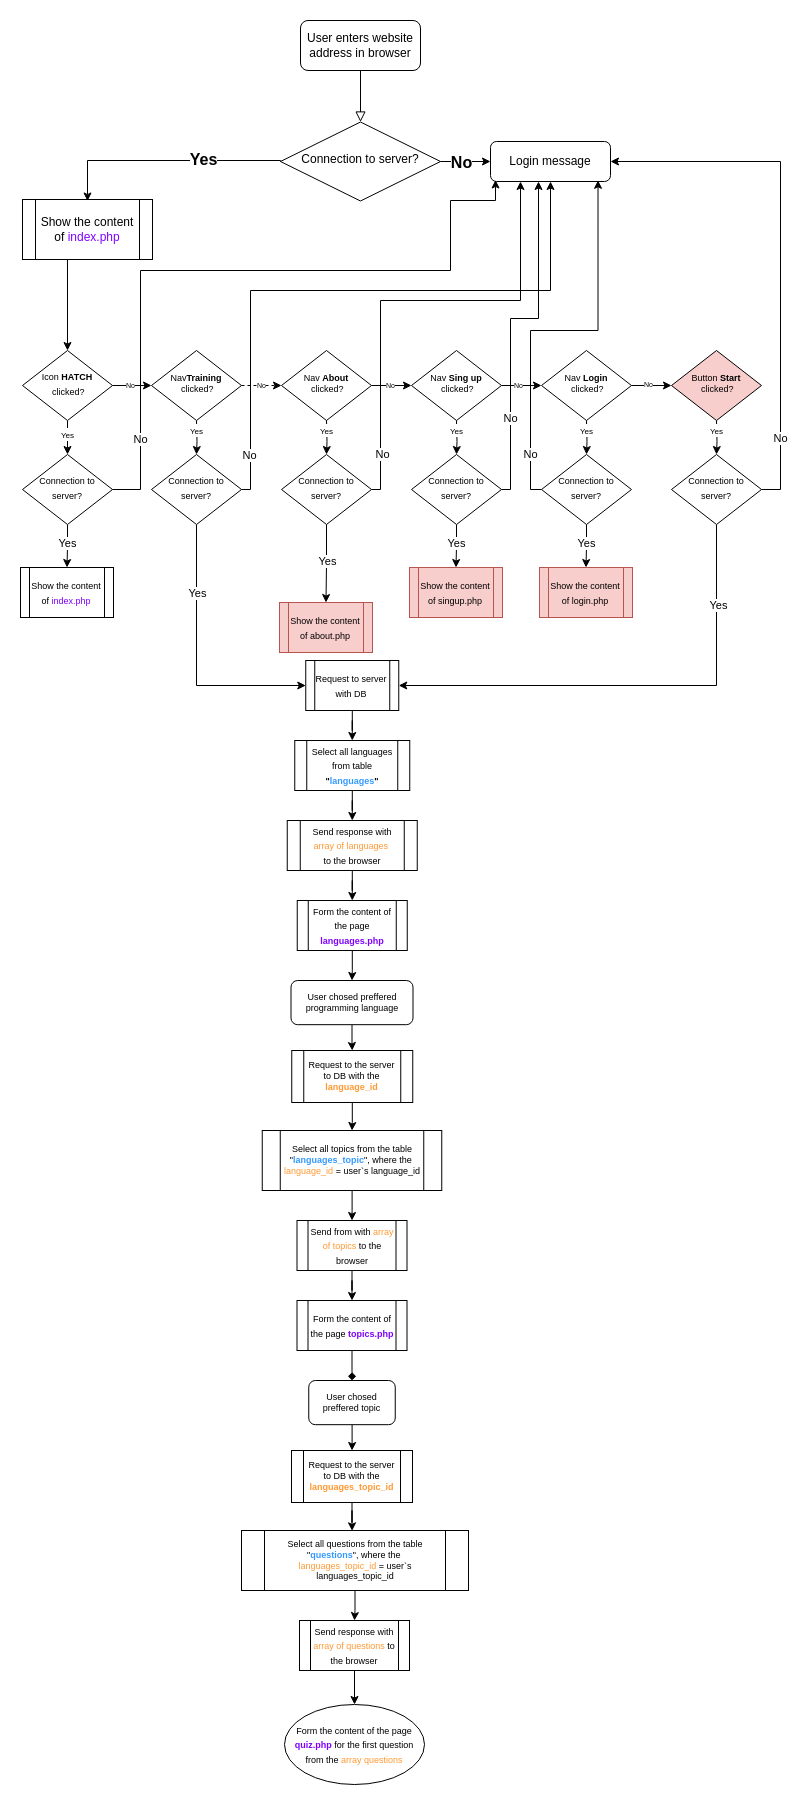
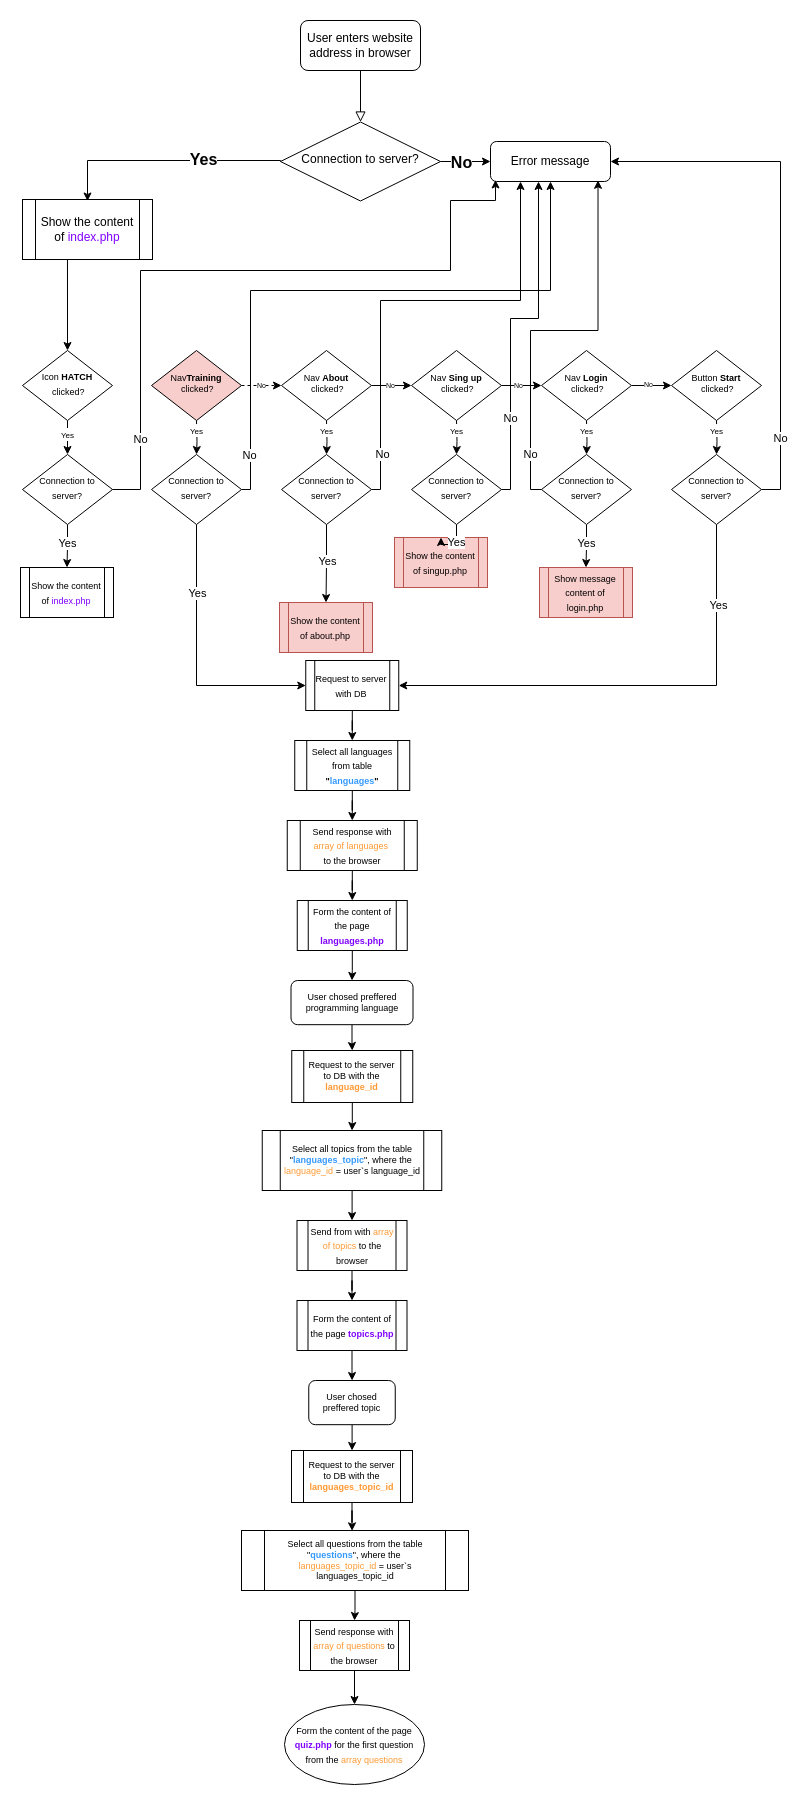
- <mxCell id="9" value="Login message" style="rounded=1;whiteSpace=wrap;html=1;fontSize=12;glass=0;strokeWidth=1;shadow=0;" parent="1" vertex="1"><mxGeometry x="490" y="141" width="120" height="40" as="geometry" /></mxCell>
+ <mxCell id="9" value="Error message" style="rounded=1;whiteSpace=wrap;html=1;fontSize=12;glass=0;strokeWidth=1;shadow=0;" parent="1" vertex="1"><mxGeometry x="490" y="141" width="120" height="40" as="geometry" /></mxCell>
- <mxCell id="10" style="edgeStyle=orthogonalEdgeStyle;rounded=0;orthogonalLoop=1;jettySize=auto;html=1;entryX=0;entryY=0.5;entryDx=0;entryDy=0;" parent="1" source="14" target="19" edge="1"><mxGeometry relative="1" as="geometry"><mxPoint x="161" y="391" as="targetPoint" /></mxGeometry></mxCell>
- <mxCell id="11" value="No" style="edgeLabel;html=1;align=center;verticalAlign=middle;resizable=0;points=[];fontSize=7;" parent="10" vertex="1" connectable="0"><mxGeometry x="0.47" relative="1" as="geometry"><mxPoint x="-11" as="offset" /></mxGeometry></mxCell>
- <mxCell id="19" value="Nav&lt;b&gt;Training&lt;/b&gt;&lt;div&gt;&amp;nbsp;clicked?&lt;/div&gt;" style="rhombus;whiteSpace=wrap;html=1;shadow=0;fontFamily=Helvetica;fontSize=9;align=center;strokeWidth=1;spacing=6;spacingTop=-4;" parent="1" vertex="1"><mxGeometry x="151" y="350" width="90" height="70" as="geometry" /></mxCell>
+ <mxCell id="19" value="Nav&lt;b&gt;Training&lt;/b&gt;&lt;div&gt;&amp;nbsp;clicked?&lt;/div&gt;" style="rhombus;whiteSpace=wrap;html=1;shadow=0;fontFamily=Helvetica;fontSize=9;align=center;strokeWidth=1;spacing=6;spacingTop=-4;fillColor=#f8cecc;" parent="1" vertex="1"><mxGeometry x="151" y="350" width="90" height="70" as="geometry" /></mxCell>
- <mxCell id="27" value="Button&amp;nbsp;&lt;b&gt;Start&lt;/b&gt;&lt;div&gt;&amp;nbsp;clicked?&lt;/div&gt;" style="rhombus;whiteSpace=wrap;html=1;shadow=0;fontFamily=Helvetica;fontSize=9;align=center;strokeWidth=1;spacing=6;spacingTop=-4;fillColor=#f8cecc;" parent="1" vertex="1"><mxGeometry x="671" y="350" width="90" height="70" as="geometry" /></mxCell>
+ <mxCell id="27" value="Button&amp;nbsp;&lt;b&gt;Start&lt;/b&gt;&lt;div&gt;&amp;nbsp;clicked?&lt;/div&gt;" style="rhombus;whiteSpace=wrap;html=1;shadow=0;fontFamily=Helvetica;fontSize=9;align=center;strokeWidth=1;spacing=6;spacingTop=-4;" parent="1" vertex="1"><mxGeometry x="671" y="350" width="90" height="70" as="geometry" /></mxCell>
- <mxCell id="46" value="&lt;font style=&quot;font-size: 9px;&quot;&gt;Show the content of singup.php&lt;/font&gt;" style="shape=process;whiteSpace=wrap;html=1;backgroundOutline=1;fillColor=#f8cecc;strokeColor=#b85450;" parent="1" vertex="1"><mxGeometry x="409" y="567" width="93" height="50" as="geometry" /></mxCell>
+ <mxCell id="46" value="&lt;font style=&quot;font-size: 9px;&quot;&gt;Show the content of singup.php&lt;/font&gt;" style="shape=process;whiteSpace=wrap;html=1;backgroundOutline=1;fillColor=#f8cecc;strokeColor=#b85450;" parent="1" vertex="1"><mxGeometry x="394" y="537" width="93" height="50" as="geometry" /></mxCell>
- <mxCell id="52" value="&lt;font style=&quot;font-size: 9px;&quot;&gt;Show the content of login.php&lt;/font&gt;" style="shape=process;whiteSpace=wrap;html=1;backgroundOutline=1;fillColor=#f8cecc;strokeColor=#b85450;" parent="1" vertex="1"><mxGeometry x="539" y="567" width="93" height="50" as="geometry" /></mxCell>
+ <mxCell id="52" value="&lt;font style=&quot;font-size: 9px;&quot;&gt;Show message content of login.php&lt;/font&gt;" style="shape=process;whiteSpace=wrap;html=1;backgroundOutline=1;fillColor=#f8cecc;strokeColor=#b85450;" parent="1" vertex="1"><mxGeometry x="539" y="567" width="93" height="50" as="geometry" /></mxCell>
- <mxCell id="95" value="" style="edgeStyle=orthogonalEdgeStyle;rounded=0;orthogonalLoop=1;jettySize=auto;html=1;endArrow=diamond;" edge="1" source="96" target="98" parent="1"><mxGeometry relative="1" as="geometry" /></mxCell>
+ <mxCell id="95" value="" style="edgeStyle=orthogonalEdgeStyle;rounded=0;orthogonalLoop=1;jettySize=auto;html=1;" edge="1" source="96" target="98" parent="1"><mxGeometry relative="1" as="geometry" /></mxCell>
